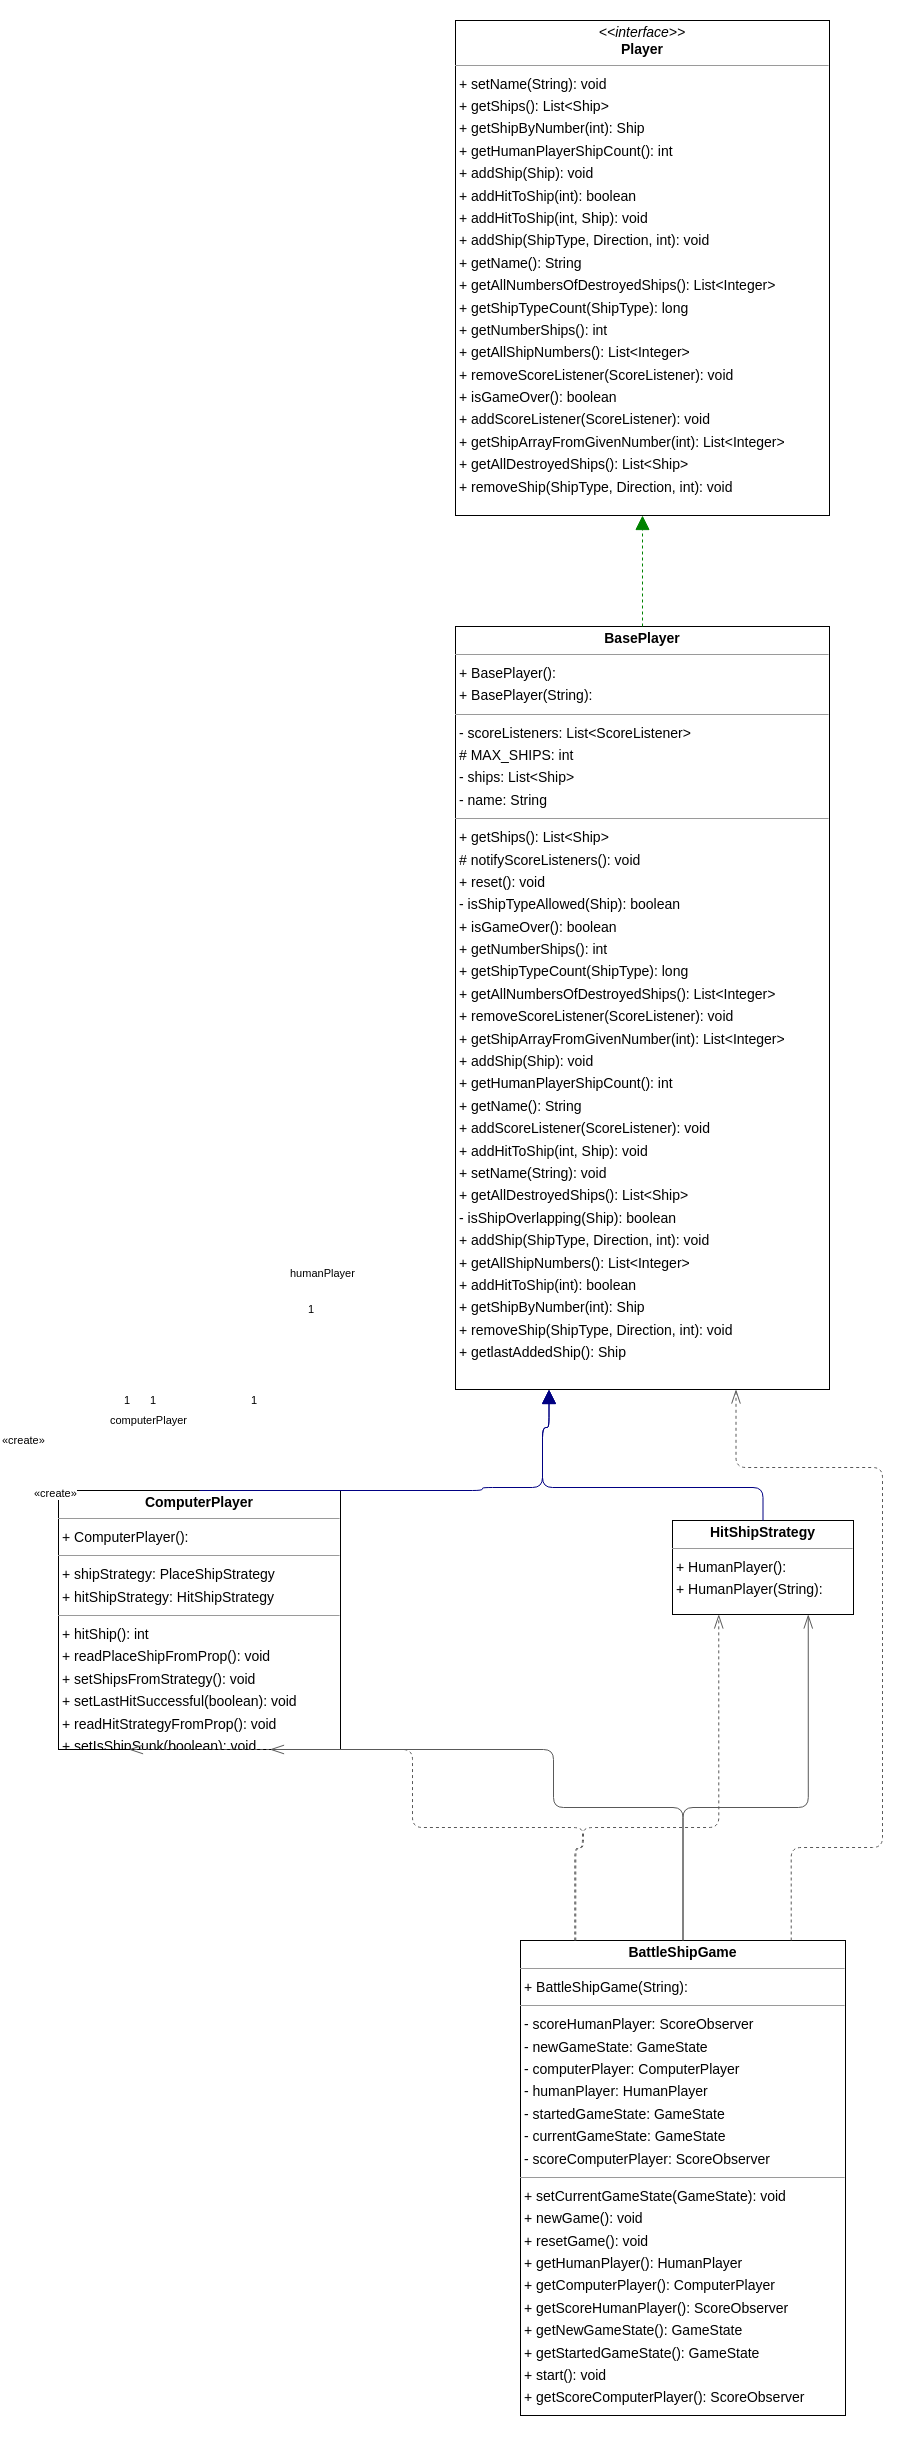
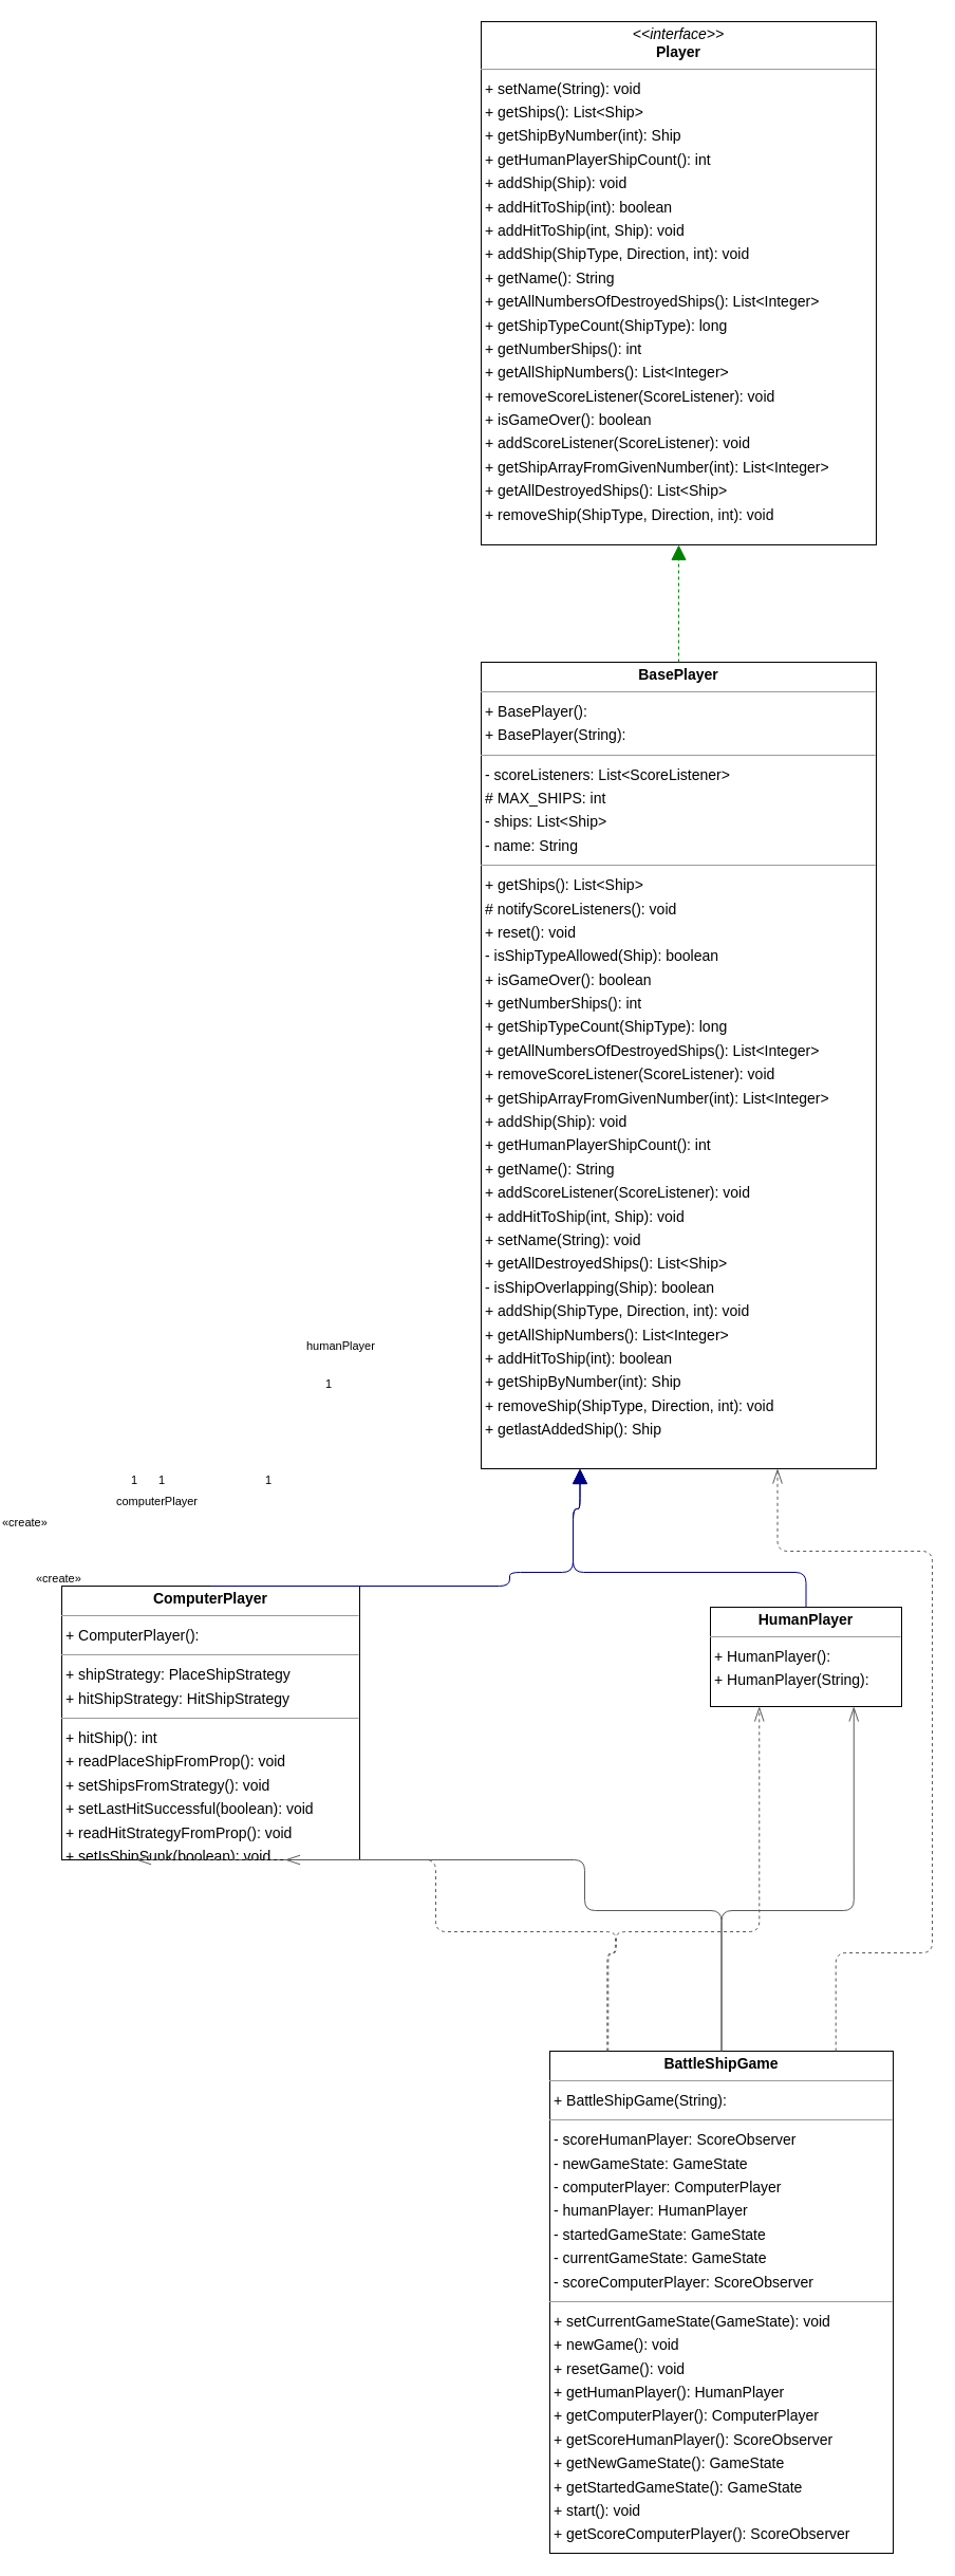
- <mxCell id="5" value="&lt;p style=&quot;margin:0px;margin-top:4px;text-align:center;&quot;&gt;&lt;b&gt;HitShipStrategy&lt;/b&gt;&lt;/p&gt;&lt;hr size=&quot;1&quot;/&gt;&lt;p style=&quot;margin:0 0 0 4px;line-height:1.6;&quot;&gt;+ HumanPlayer(): &lt;br/&gt;+ HumanPlayer(String): &lt;/p&gt;" style="verticalAlign=top;align=left;overflow=fill;fontSize=14;fontFamily=Helvetica;html=1;rounded=0;shadow=0;comic=0;labelBackgroundColor=none;strokeWidth=1;" parent="1" vertex="1"><mxGeometry x="634" y="1520" width="181" height="94" as="geometry" /></mxCell>
+ <mxCell id="5" value="&lt;p style=&quot;margin:0px;margin-top:4px;text-align:center;&quot;&gt;&lt;b&gt;HumanPlayer&lt;/b&gt;&lt;/p&gt;&lt;hr size=&quot;1&quot;/&gt;&lt;p style=&quot;margin:0 0 0 4px;line-height:1.6;&quot;&gt;+ HumanPlayer(): &lt;br/&gt;+ HumanPlayer(String): &lt;/p&gt;" style="verticalAlign=top;align=left;overflow=fill;fontSize=14;fontFamily=Helvetica;html=1;rounded=0;shadow=0;comic=0;labelBackgroundColor=none;strokeWidth=1;" parent="1" vertex="1"><mxGeometry x="634" y="1520" width="181" height="94" as="geometry" /></mxCell>
- <mxCell id="4" value="&lt;p style=&quot;margin:0px;margin-top:4px;text-align:center;&quot;&gt;&lt;b&gt;ComputerPlayer&lt;/b&gt;&lt;/p&gt;&lt;hr size=&quot;1&quot;/&gt;&lt;p style=&quot;margin:0 0 0 4px;line-height:1.6;&quot;&gt;+ ComputerPlayer(): &lt;/p&gt;&lt;hr size=&quot;1&quot;/&gt;&lt;p style=&quot;margin:0 0 0 4px;line-height:1.6;&quot;&gt;+ shipStrategy: PlaceShipStrategy&lt;br/&gt;+ hitShipStrategy: HitShipStrategy&lt;/p&gt;&lt;hr size=&quot;1&quot;/&gt;&lt;p style=&quot;margin:0 0 0 4px;line-height:1.6;&quot;&gt;+ hitShip(): int&lt;br/&gt;+ readPlaceShipFromProp(): void&lt;br/&gt;+ setShipsFromStrategy(): void&lt;br/&gt;+ setLastHitSuccessful(boolean): void&lt;br/&gt;+ readHitStrategyFromProp(): void&lt;br/&gt;+ setIsShipSunk(boolean): void&lt;/p&gt;" style="verticalAlign=top;align=left;overflow=fill;fontSize=14;fontFamily=Helvetica;html=1;rounded=0;shadow=0;comic=0;labelBackgroundColor=none;strokeWidth=1;" parent="1" vertex="1"><mxGeometry x="20" y="1490" width="282" height="259" as="geometry" /></mxCell>
+ <mxCell id="4" value="&lt;p style=&quot;margin:0px;margin-top:4px;text-align:center;&quot;&gt;&lt;b&gt;ComputerPlayer&lt;/b&gt;&lt;/p&gt;&lt;hr size=&quot;1&quot;/&gt;&lt;p style=&quot;margin:0 0 0 4px;line-height:1.6;&quot;&gt;+ ComputerPlayer(): &lt;/p&gt;&lt;hr size=&quot;1&quot;/&gt;&lt;p style=&quot;margin:0 0 0 4px;line-height:1.6;&quot;&gt;+ shipStrategy: PlaceShipStrategy&lt;br/&gt;+ hitShipStrategy: HitShipStrategy&lt;/p&gt;&lt;hr size=&quot;1&quot;/&gt;&lt;p style=&quot;margin:0 0 0 4px;line-height:1.6;&quot;&gt;+ hitShip(): int&lt;br/&gt;+ readPlaceShipFromProp(): void&lt;br/&gt;+ setShipsFromStrategy(): void&lt;br/&gt;+ setLastHitSuccessful(boolean): void&lt;br/&gt;+ readHitStrategyFromProp(): void&lt;br/&gt;+ setIsShipSunk(boolean): void&lt;/p&gt;" style="verticalAlign=top;align=left;overflow=fill;fontSize=14;fontFamily=Helvetica;html=1;rounded=0;shadow=0;comic=0;labelBackgroundColor=none;strokeWidth=1;" parent="1" vertex="1"><mxGeometry x="20" y="1500" width="282" height="259" as="geometry" /></mxCell>
